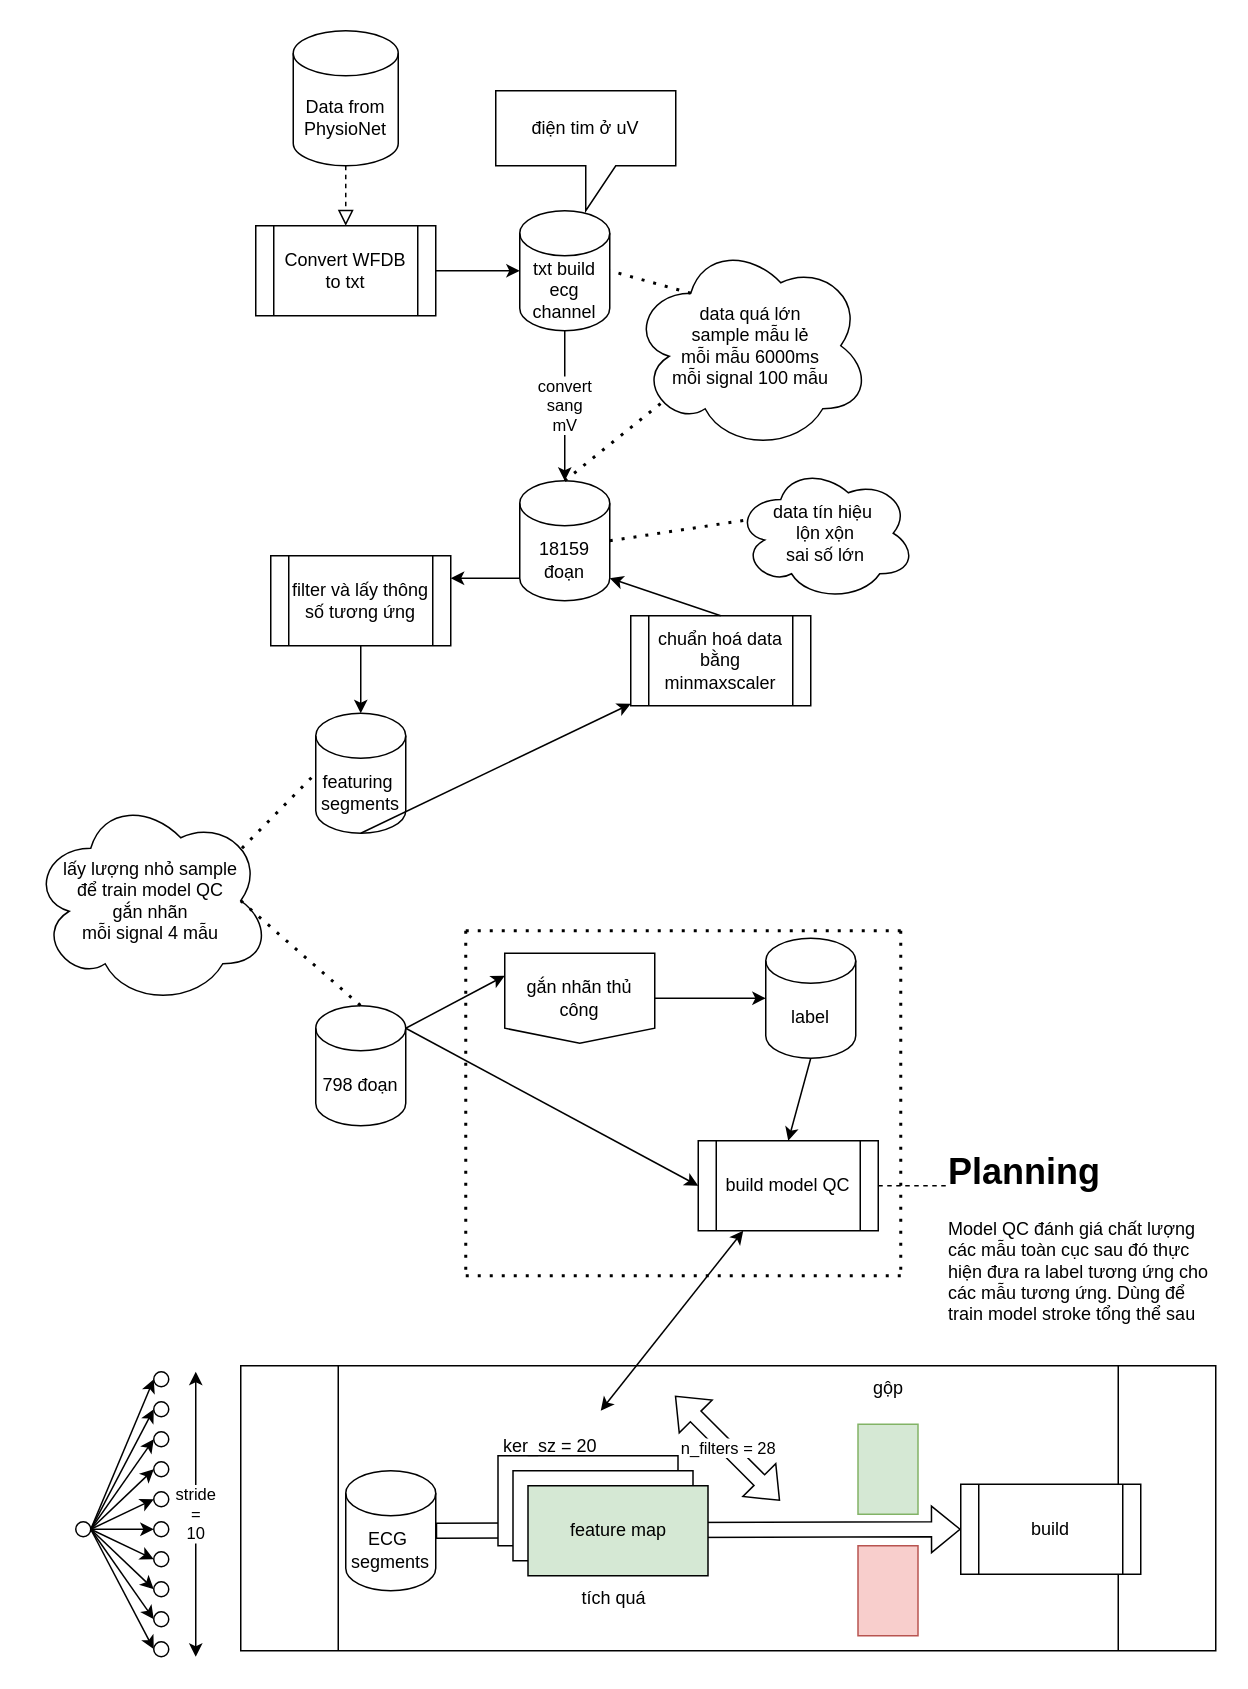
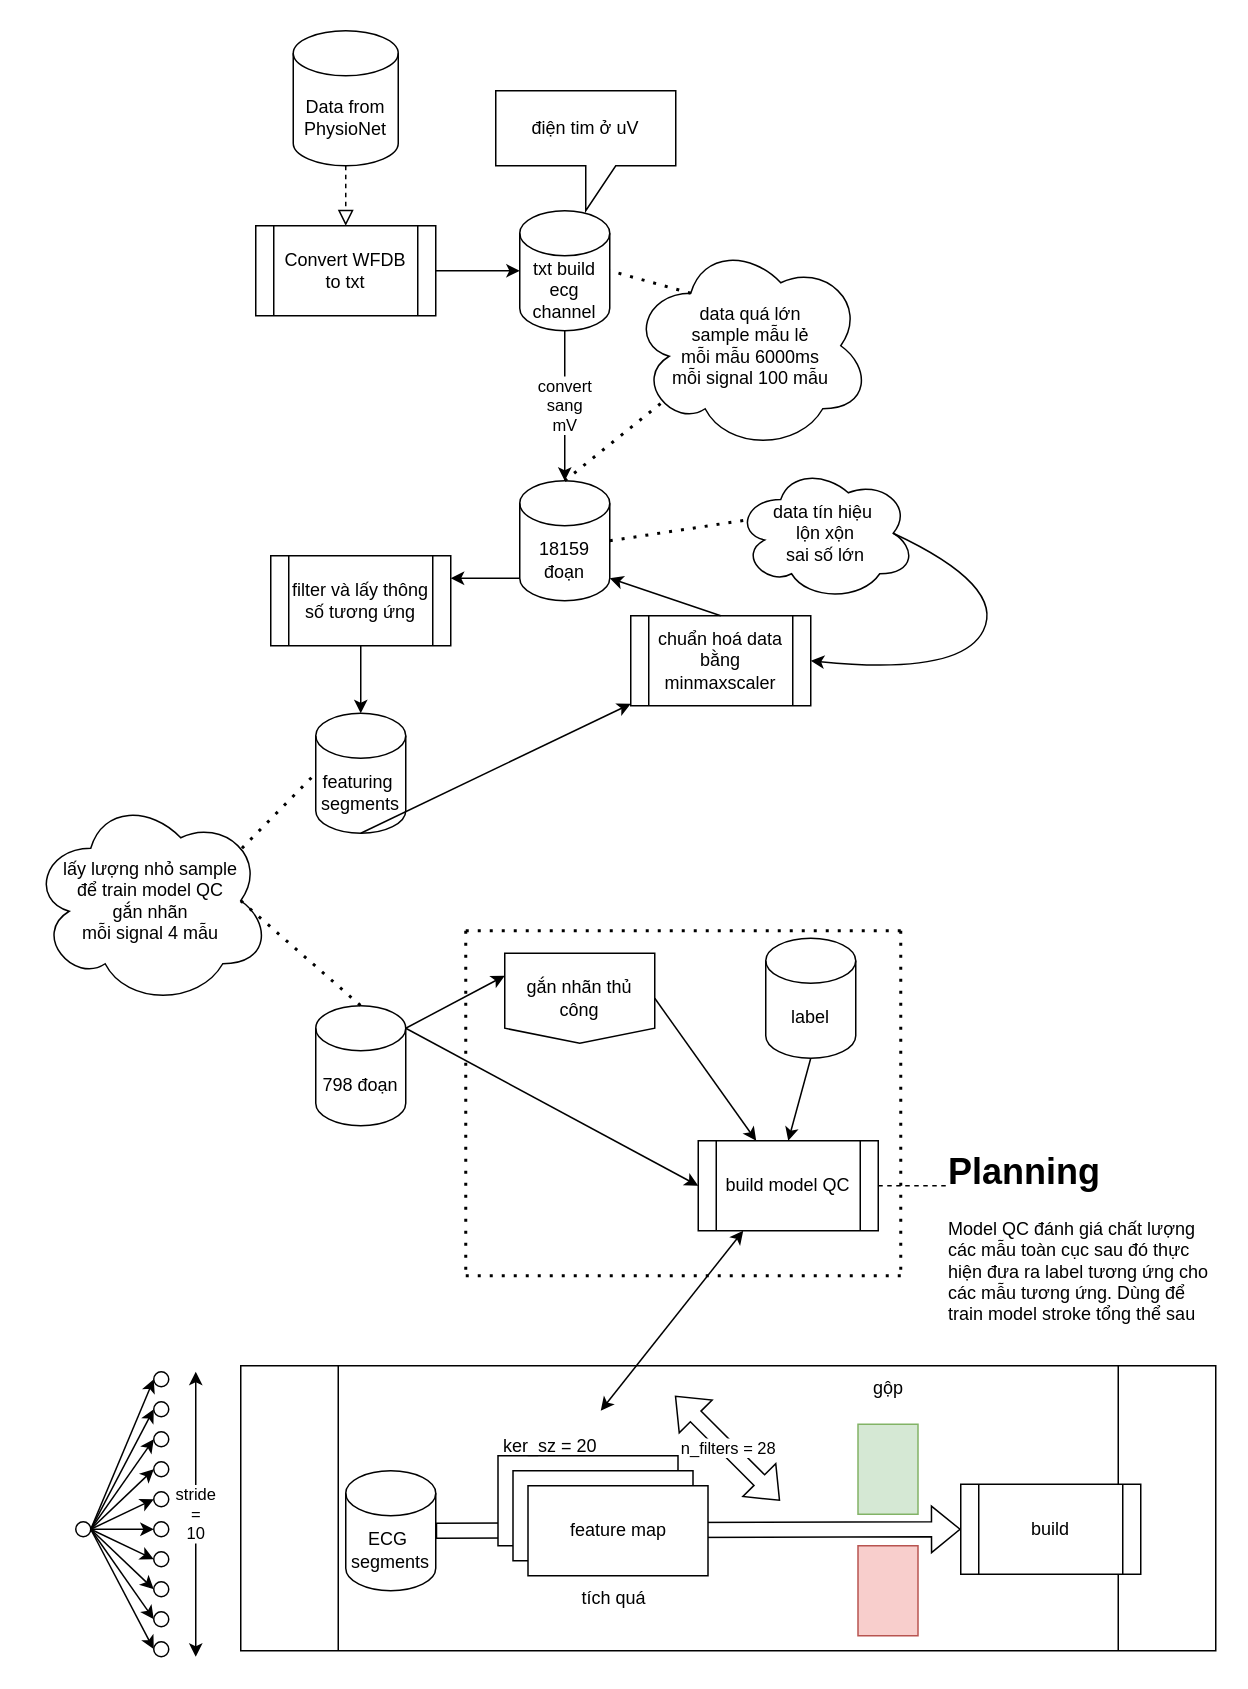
+ <mxCell id="17" value="" style="curved=1;endArrow=classic;html=1;rounded=0;entryX=1;entryY=0.5;entryDx=0;entryDy=0;exitX=0.875;exitY=0.5;exitDx=0;exitDy=0;exitPerimeter=0;" edge="1" parent="1" source="15" target="14"><mxGeometry width="50" height="50" relative="1" as="geometry"><mxPoint x="776" y="445.5" as="sourcePoint" /><mxPoint x="756" y="505" as="targetPoint" /><Array as="points"><mxPoint x="670" y="390" /><mxPoint x="640" y="450" /></Array></mxGeometry></mxCell>
- <mxCell id="36" value="" style="endArrow=classic;html=1;rounded=0;exitX=1;exitY=0.5;exitDx=0;exitDy=0;entryX=0;entryY=0.5;entryDx=0;entryDy=0;entryPerimeter=0;" edge="1" parent="1" source="27" target="35"><mxGeometry width="50" height="50" relative="1" as="geometry"><mxPoint x="470" y="540" as="sourcePoint" /><mxPoint x="520" y="490" as="targetPoint" /></mxGeometry></mxCell>
+ <mxCell id="36" value="" style="endArrow=classic;html=1;rounded=0;exitX=1;exitY=0.5;exitDx=0;exitDy=0;" edge="1" parent="1" source="27" target="34"><mxGeometry width="50" height="50" relative="1" as="geometry"><mxPoint x="470" y="540" as="sourcePoint" /><mxPoint x="520" y="490" as="targetPoint" /></mxGeometry></mxCell>
- <mxCell id="50" value="feature map" style="rounded=0;whiteSpace=wrap;html=1;fillColor=#d5e8d4;" vertex="1" parent="1"><mxGeometry x="351.5" y="990" width="120" height="60" as="geometry" /></mxCell>
+ <mxCell id="50" value="feature map" style="rounded=0;whiteSpace=wrap;html=1;" vertex="1" parent="1"><mxGeometry x="351.5" y="990" width="120" height="60" as="geometry" /></mxCell>
